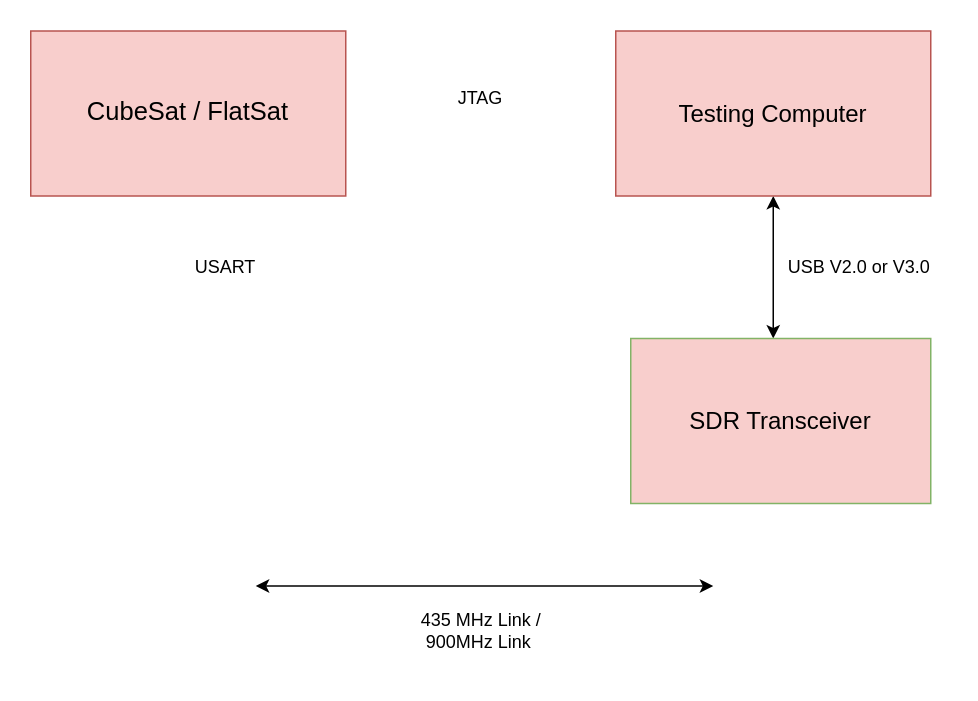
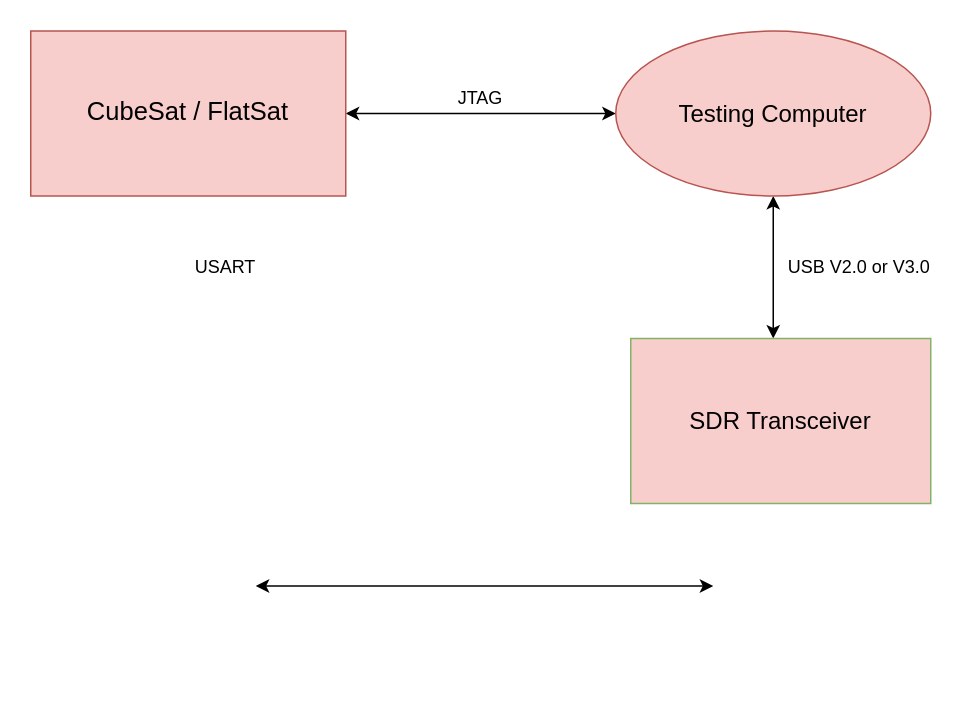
+ <mxCell id="2" value="" style="edgeStyle=orthogonalEdgeStyle;rounded=0;orthogonalLoop=1;jettySize=auto;html=1;entryX=1;entryY=0.5;entryDx=0;entryDy=0;startArrow=classic;startFill=1;" parent="1" source="4" target="5" edge="1"><mxGeometry relative="1" as="geometry"><mxPoint x="330" y="75" as="targetPoint" /></mxGeometry></mxCell>
- <mxCell id="4" value="&lt;font style=&quot;font-size: 16px&quot;&gt;Testing Computer&lt;/font&gt;" style="rounded=0;whiteSpace=wrap;html=1;fillColor=#f8cecc;strokeColor=#b85450;" parent="1" vertex="1"><mxGeometry x="410" y="20" width="210" height="110" as="geometry" /></mxCell>
+ <mxCell id="4" value="&lt;font style=&quot;font-size: 16px&quot;&gt;Testing Computer&lt;/font&gt;" style="ellipse;whiteSpace=wrap;html=1;fillColor=#f8cecc;strokeColor=#b85450;" parent="1" vertex="1"><mxGeometry x="410" y="20" width="210" height="110" as="geometry" /></mxCell>
- <mxCell id="11" value="435 MHz Link / 900MHz Link&amp;nbsp;" style="text;html=1;strokeColor=none;fillColor=none;align=center;verticalAlign=middle;whiteSpace=wrap;rounded=0;" parent="1" vertex="1"><mxGeometry x="273" y="395" width="95" height="50" as="geometry" /></mxCell>
